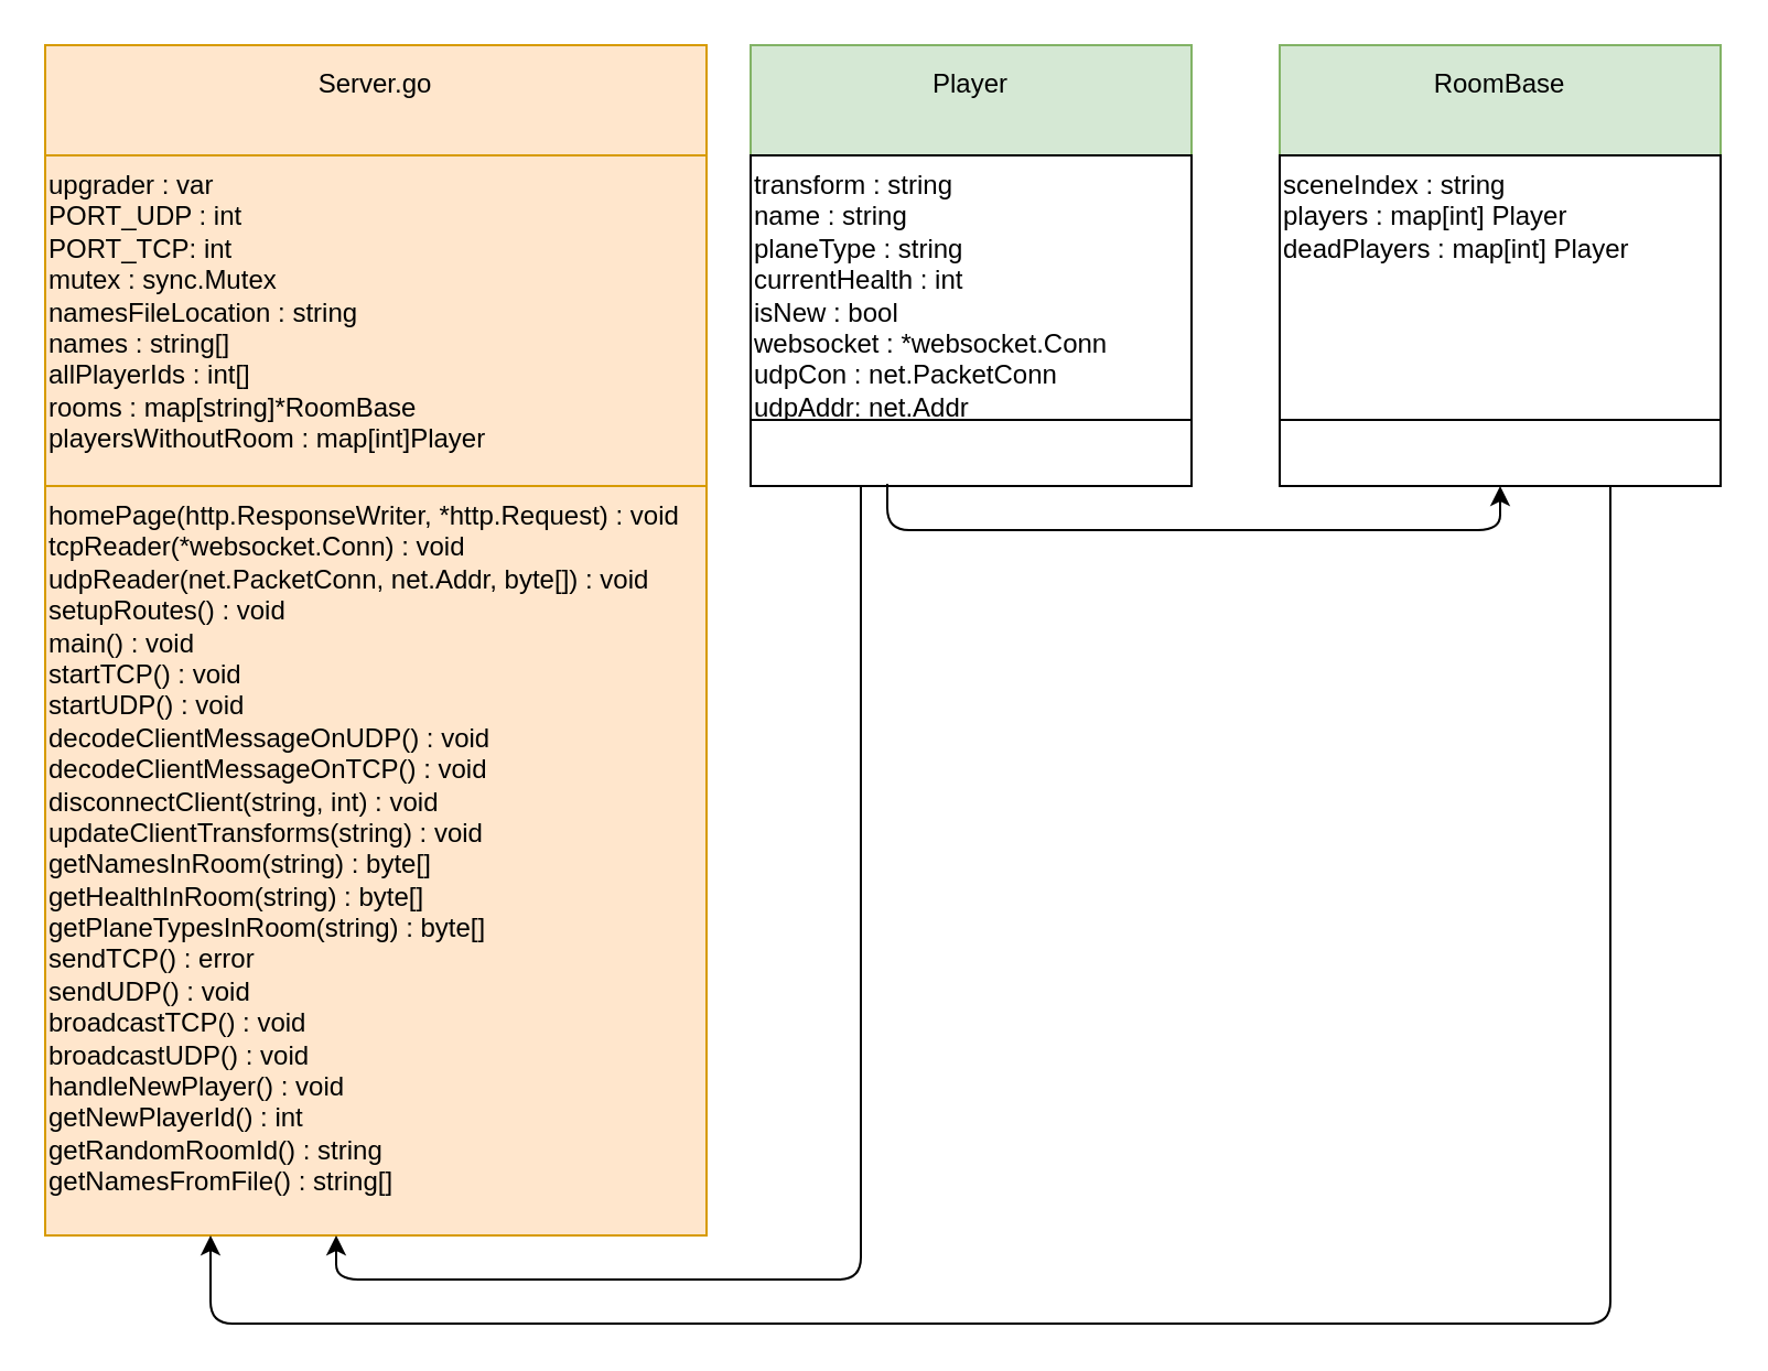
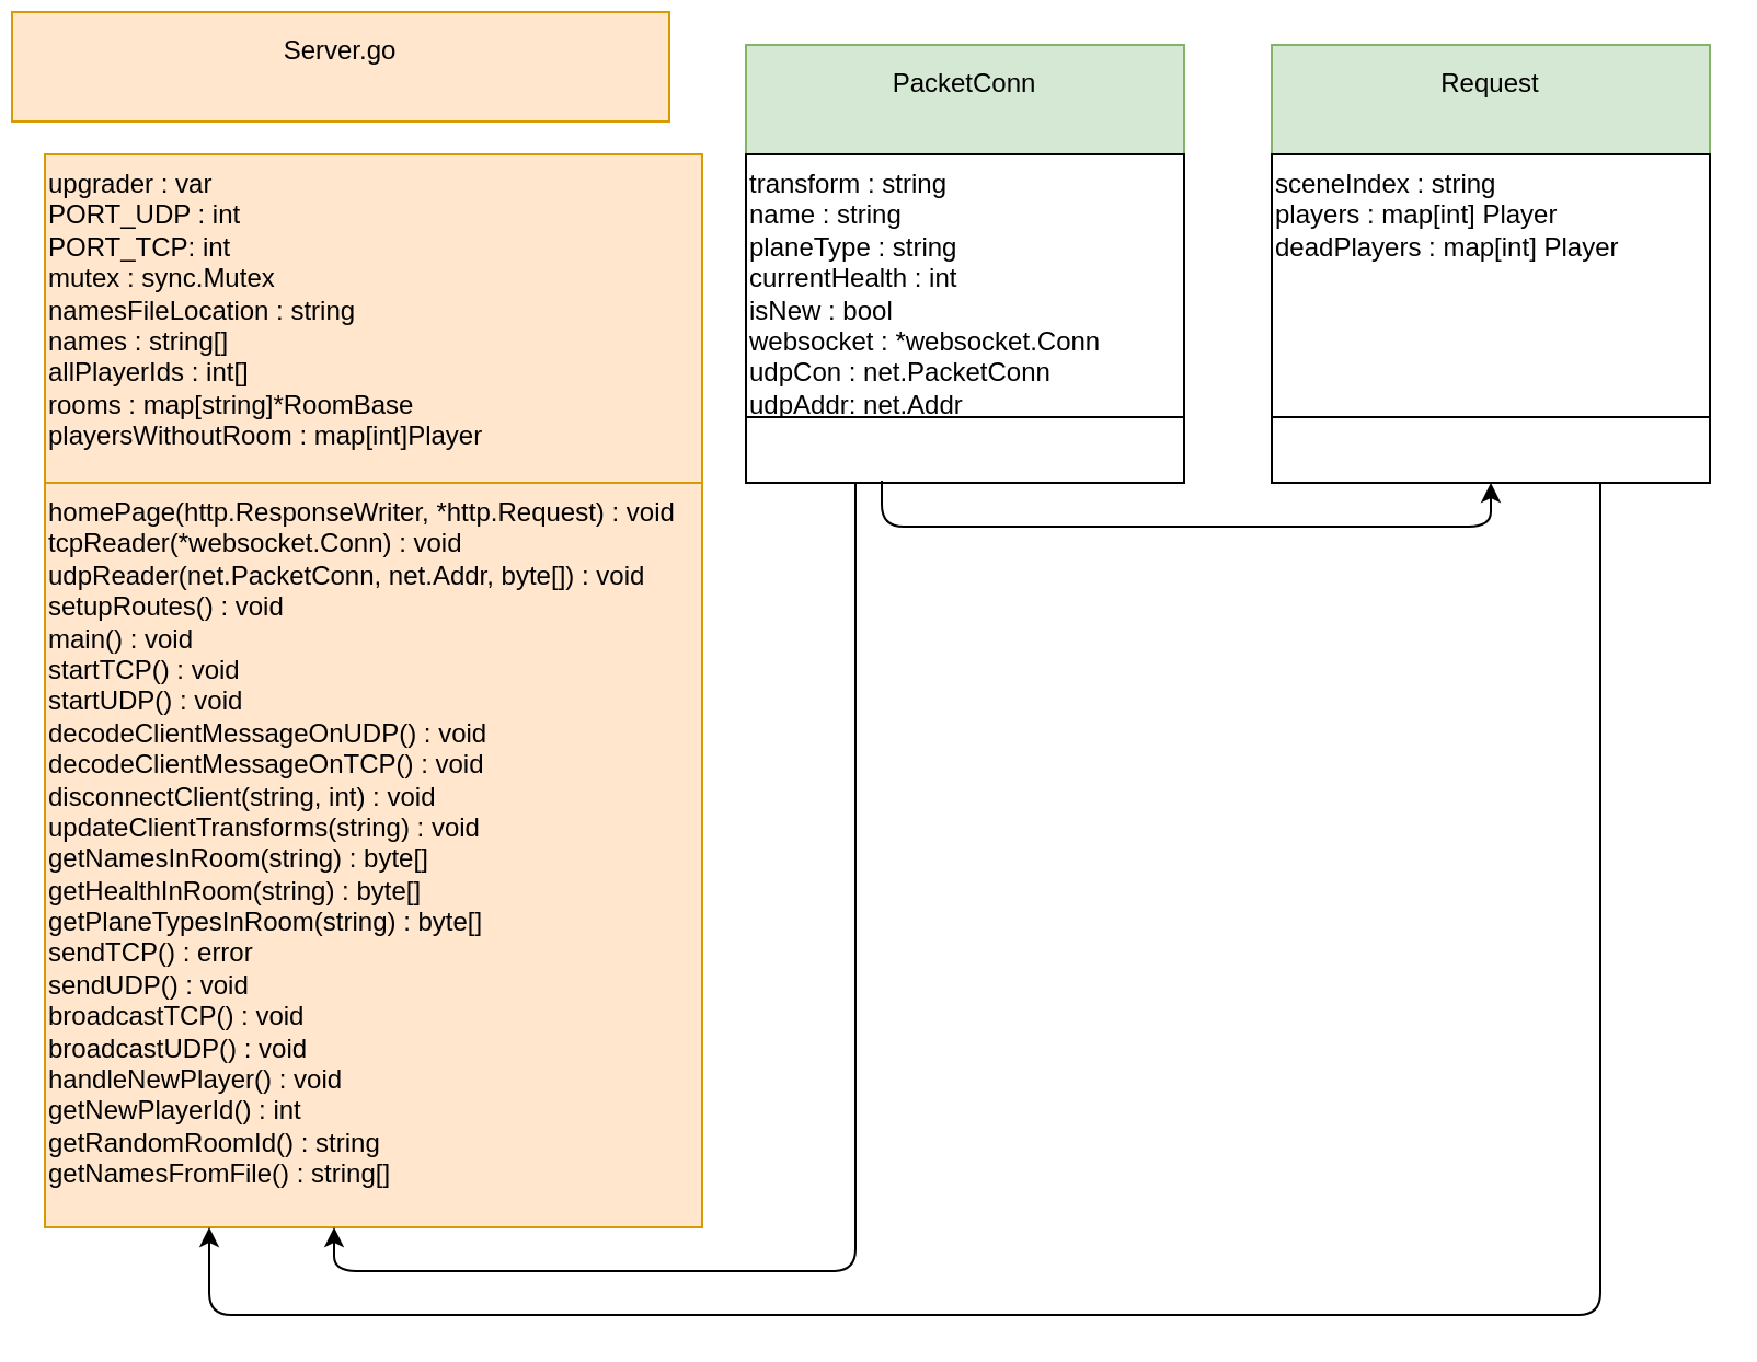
- <mxCell id="2" value="&lt;div&gt;Server.go&lt;/div&gt;&lt;div&gt;&lt;br&gt;&lt;/div&gt;" style="rounded=0;whiteSpace=wrap;html=1;fillColor=#ffe6cc;strokeColor=#d79b00;" parent="1" vertex="1"><mxGeometry x="20" y="20" width="300" height="50" as="geometry" /></mxCell>
+ <mxCell id="2" value="&lt;div&gt;Server.go&lt;/div&gt;&lt;div&gt;&lt;br&gt;&lt;/div&gt;" style="rounded=0;whiteSpace=wrap;html=1;fillColor=#ffe6cc;strokeColor=#d79b00;" parent="1" vertex="1"><mxGeometry x="5" y="5" width="300" height="50" as="geometry" /></mxCell>
- <mxCell id="7" value="&lt;div&gt;Player&lt;/div&gt;&lt;div&gt;&lt;br&gt;&lt;/div&gt;" style="rounded=0;whiteSpace=wrap;html=1;fillColor=#d5e8d4;strokeColor=#82b366;" parent="1" vertex="1"><mxGeometry x="340" y="20" width="200" height="50" as="geometry" /></mxCell>
+ <mxCell id="7" value="&lt;div&gt;PacketConn&lt;/div&gt;&lt;div&gt;&lt;br&gt;&lt;/div&gt;" style="rounded=0;whiteSpace=wrap;html=1;fillColor=#d5e8d4;strokeColor=#82b366;" parent="1" vertex="1"><mxGeometry x="340" y="20" width="200" height="50" as="geometry" /></mxCell>
- <mxCell id="10" value="&lt;div&gt;RoomBase&lt;/div&gt;&lt;div&gt;&lt;br&gt;&lt;/div&gt;" style="rounded=0;whiteSpace=wrap;html=1;fillColor=#d5e8d4;strokeColor=#82b366;" parent="1" vertex="1"><mxGeometry x="580" y="20" width="200" height="50" as="geometry" /></mxCell>
+ <mxCell id="10" value="&lt;div&gt;Request&lt;/div&gt;&lt;div&gt;&lt;br&gt;&lt;/div&gt;" style="rounded=0;whiteSpace=wrap;html=1;fillColor=#d5e8d4;strokeColor=#82b366;" parent="1" vertex="1"><mxGeometry x="580" y="20" width="200" height="50" as="geometry" /></mxCell>
